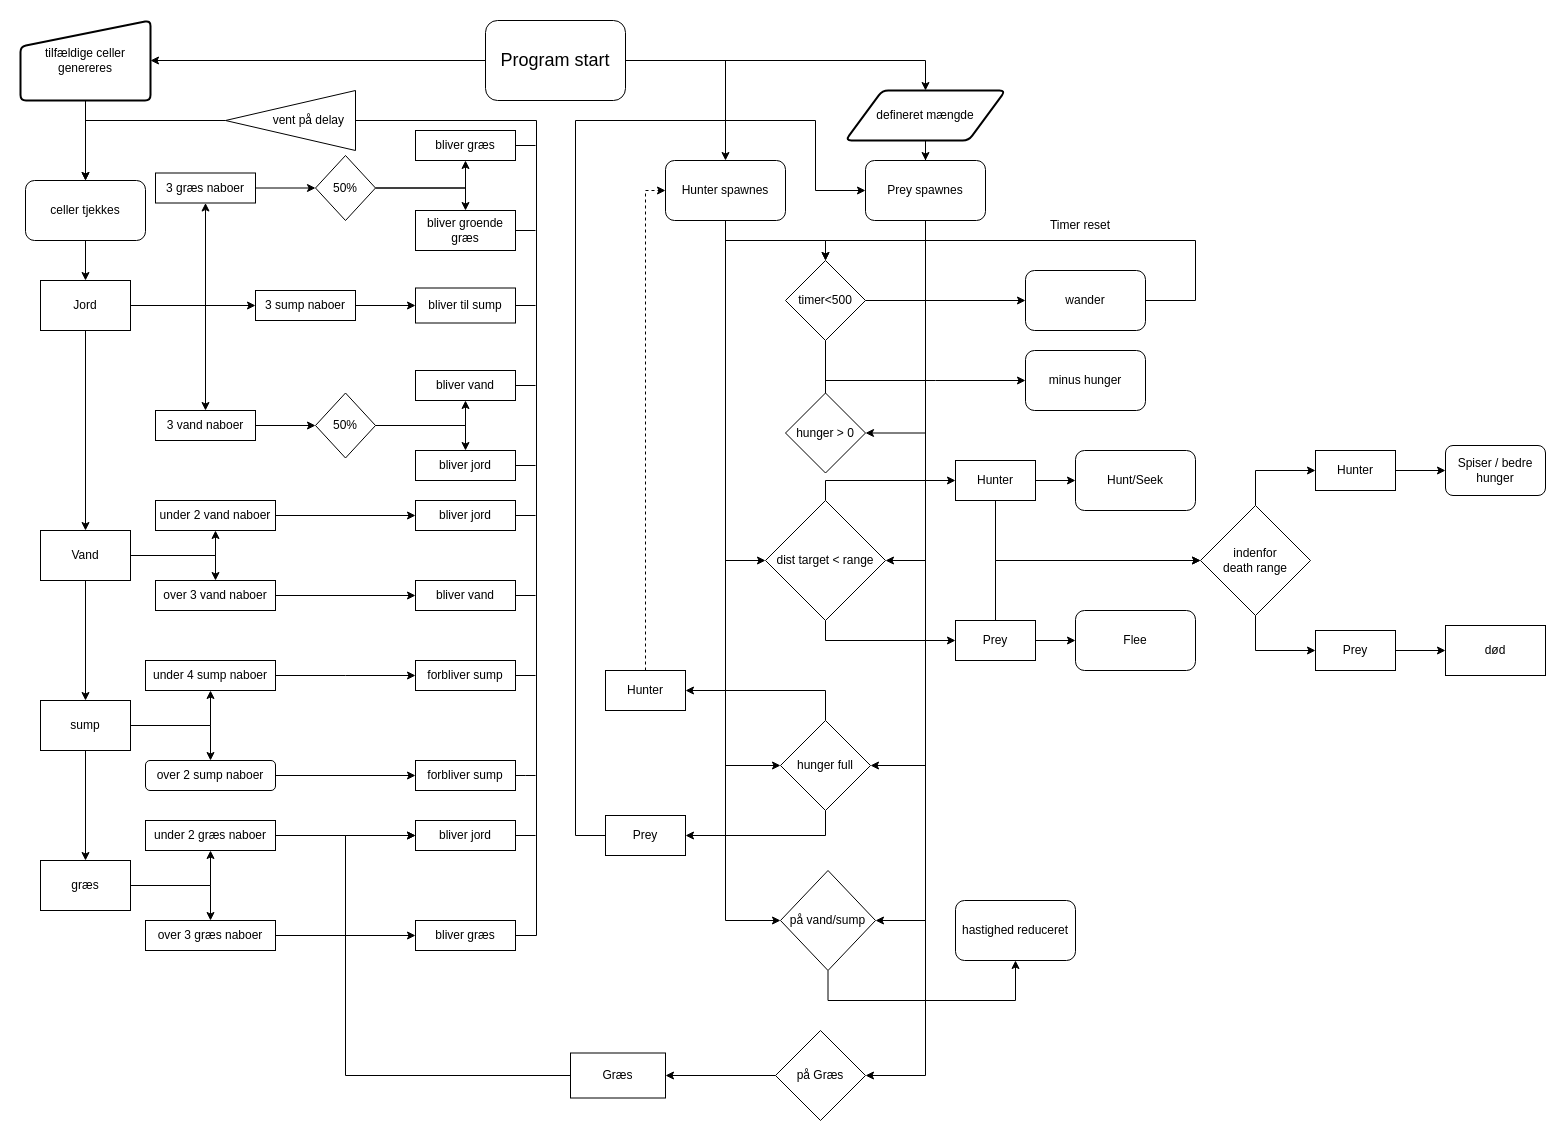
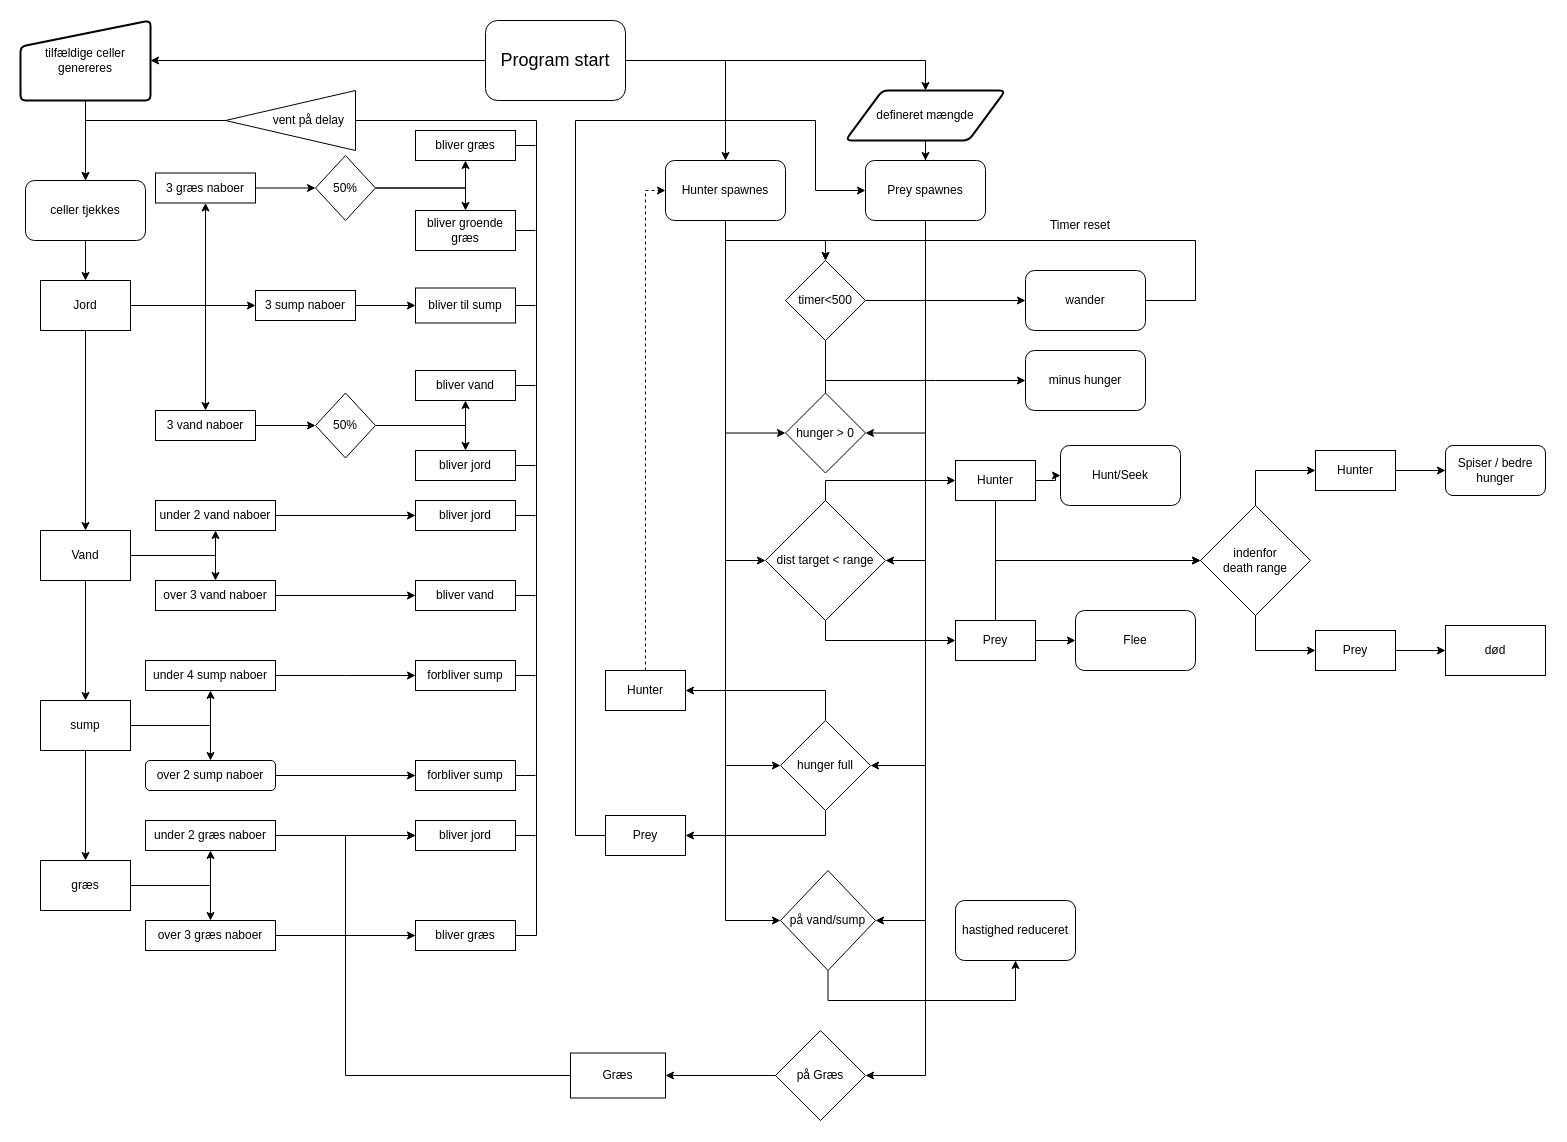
+ <mxCell id="70" style="edgeStyle=orthogonalEdgeStyle;rounded=0;orthogonalLoop=1;jettySize=auto;html=1;entryX=0;entryY=0.5;entryDx=0;entryDy=0;" parent="1" source="74" target="90" edge="1"><mxGeometry relative="1" as="geometry" /></mxCell>
- <mxCell id="98" value="Hunt/Seek" style="rounded=1;whiteSpace=wrap;html=1;" parent="1" vertex="1"><mxGeometry x="1075" y="450" width="120" height="60" as="geometry" /></mxCell>
+ <mxCell id="98" value="Hunt/Seek" style="rounded=1;whiteSpace=wrap;html=1;" parent="1" vertex="1"><mxGeometry x="1060" y="445" width="120" height="60" as="geometry" /></mxCell>
